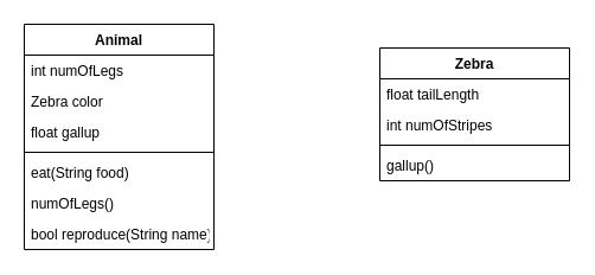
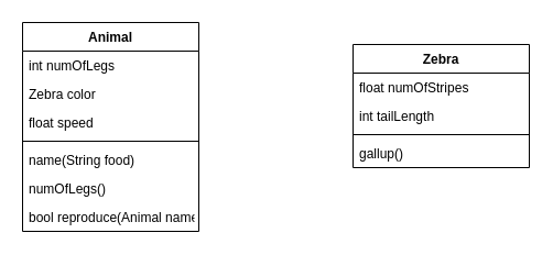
- <mxCell id="11" value="float tailLength" style="text;strokeColor=none;fillColor=none;align=left;verticalAlign=top;spacingLeft=4;spacingRight=4;overflow=hidden;rotatable=0;points=[[0,0.5],[1,0.5]];portConstraint=eastwest;" vertex="1" parent="10"><mxGeometry y="26" width="160" height="26" as="geometry" /></mxCell>
+ <mxCell id="11" value="float numOfStripes" style="text;strokeColor=none;fillColor=none;align=left;verticalAlign=top;spacingLeft=4;spacingRight=4;overflow=hidden;rotatable=0;points=[[0,0.5],[1,0.5]];portConstraint=eastwest;" vertex="1" parent="10"><mxGeometry y="26" width="160" height="26" as="geometry" /></mxCell>
- <mxCell id="12" value="int numOfStripes" style="text;strokeColor=none;fillColor=none;align=left;verticalAlign=top;spacingLeft=4;spacingRight=4;overflow=hidden;rotatable=0;points=[[0,0.5],[1,0.5]];portConstraint=eastwest;" vertex="1" parent="10"><mxGeometry y="52" width="160" height="26" as="geometry" /></mxCell>
+ <mxCell id="12" value="int tailLength" style="text;strokeColor=none;fillColor=none;align=left;verticalAlign=top;spacingLeft=4;spacingRight=4;overflow=hidden;rotatable=0;points=[[0,0.5],[1,0.5]];portConstraint=eastwest;" vertex="1" parent="10"><mxGeometry y="52" width="160" height="26" as="geometry" /></mxCell>
- <mxCell id="5" value="float gallup" style="text;strokeColor=none;fillColor=none;align=left;verticalAlign=top;spacingLeft=4;spacingRight=4;overflow=hidden;rotatable=0;points=[[0,0.5],[1,0.5]];portConstraint=eastwest;" vertex="1" parent="2"><mxGeometry y="78" width="160" height="26" as="geometry" /></mxCell>
+ <mxCell id="5" value="float speed" style="text;strokeColor=none;fillColor=none;align=left;verticalAlign=top;spacingLeft=4;spacingRight=4;overflow=hidden;rotatable=0;points=[[0,0.5],[1,0.5]];portConstraint=eastwest;" vertex="1" parent="2"><mxGeometry y="78" width="160" height="26" as="geometry" /></mxCell>
- <mxCell id="7" value="eat(String food)" style="text;strokeColor=none;fillColor=none;align=left;verticalAlign=top;spacingLeft=4;spacingRight=4;overflow=hidden;rotatable=0;points=[[0,0.5],[1,0.5]];portConstraint=eastwest;" vertex="1" parent="2"><mxGeometry y="112" width="160" height="26" as="geometry" /></mxCell>
+ <mxCell id="7" value="name(String food)" style="text;strokeColor=none;fillColor=none;align=left;verticalAlign=top;spacingLeft=4;spacingRight=4;overflow=hidden;rotatable=0;points=[[0,0.5],[1,0.5]];portConstraint=eastwest;" vertex="1" parent="2"><mxGeometry y="112" width="160" height="26" as="geometry" /></mxCell>
- <mxCell id="9" value="bool reproduce(String name)" style="text;strokeColor=none;fillColor=none;align=left;verticalAlign=top;spacingLeft=4;spacingRight=4;overflow=hidden;rotatable=0;points=[[0,0.5],[1,0.5]];portConstraint=eastwest;" vertex="1" parent="2"><mxGeometry y="164" width="160" height="26" as="geometry" /></mxCell>
+ <mxCell id="9" value="bool reproduce(Animal name)" style="text;strokeColor=none;fillColor=none;align=left;verticalAlign=top;spacingLeft=4;spacingRight=4;overflow=hidden;rotatable=0;points=[[0,0.5],[1,0.5]];portConstraint=eastwest;" vertex="1" parent="2"><mxGeometry y="164" width="160" height="26" as="geometry" /></mxCell>
